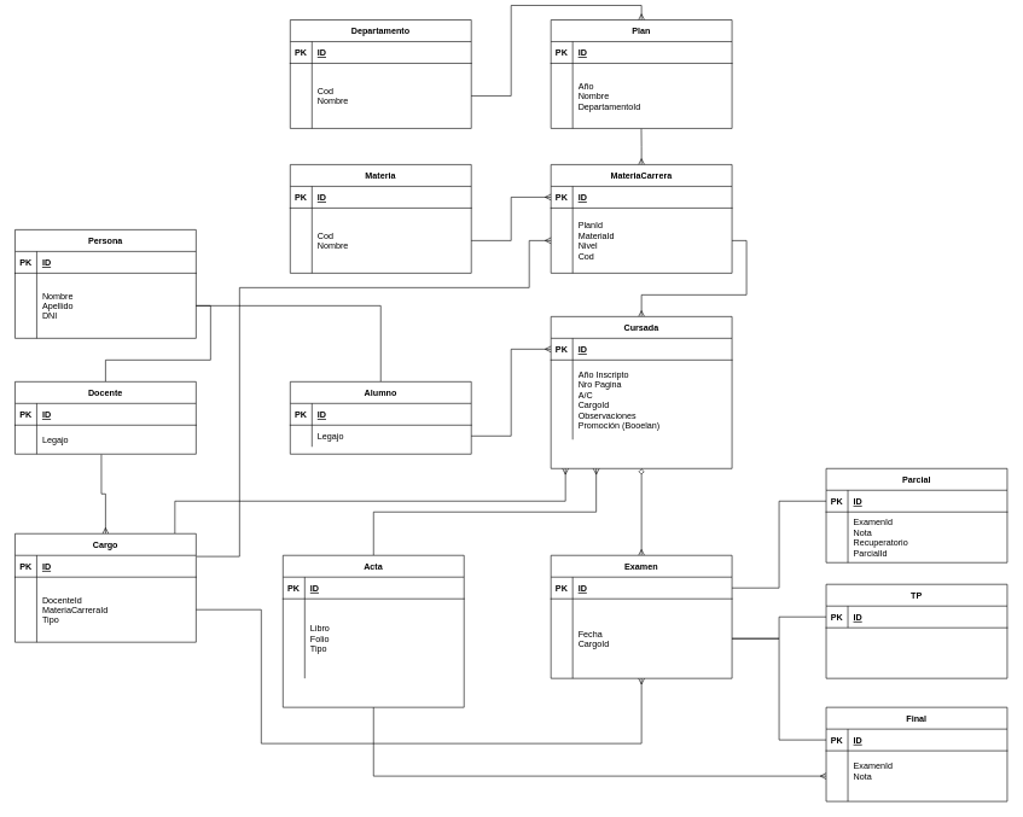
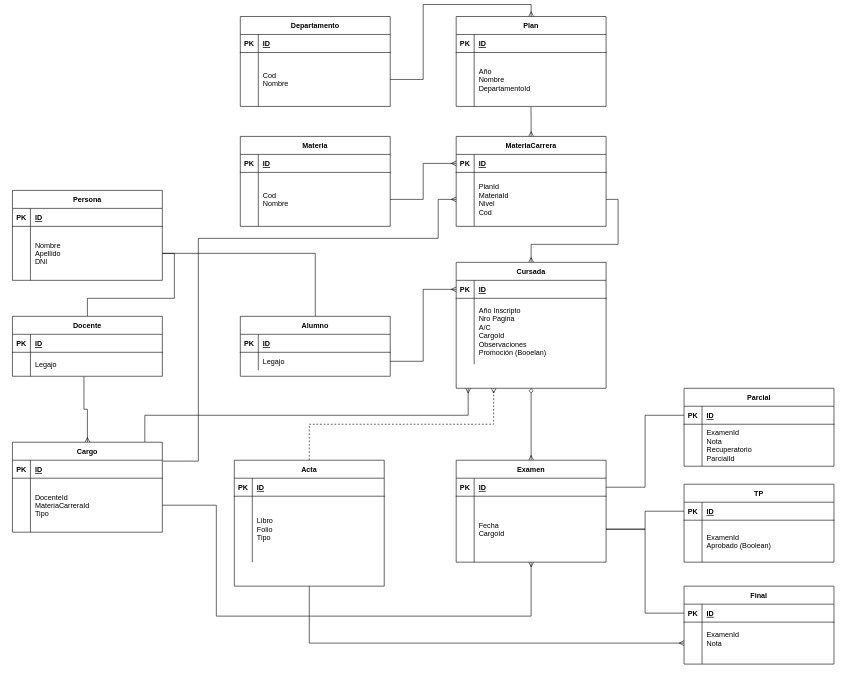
- <mxCell id="75" style="edgeStyle=orthogonalEdgeStyle;rounded=0;orthogonalLoop=1;jettySize=auto;html=1;exitX=0.5;exitY=0;exitDx=0;exitDy=0;entryX=0.25;entryY=1;entryDx=0;entryDy=0;startArrow=none;startFill=0;endArrow=ERmany;endFill=0;" edge="1" parent="1" source="77" target="28"><mxGeometry relative="1" as="geometry" /></mxCell>
+ <mxCell id="75" style="edgeStyle=orthogonalEdgeStyle;rounded=0;orthogonalLoop=1;jettySize=auto;html=1;exitX=0.5;exitY=0;exitDx=0;exitDy=0;entryX=0.25;entryY=1;entryDx=0;entryDy=0;startArrow=none;startFill=0;endArrow=ERmany;endFill=0;dashed=1;" edge="1" parent="1" source="77" target="28"><mxGeometry relative="1" as="geometry" /></mxCell>
+ <mxCell id="109" value="ExamenId&#10;Aprobado (Boolean)" style="shape=partialRectangle;overflow=hidden;connectable=0;fillColor=none;top=0;left=0;bottom=0;right=0;align=left;spacingLeft=6;" vertex="1" parent="107"><mxGeometry x="30" width="220" height="70" as="geometry" /></mxCell>
